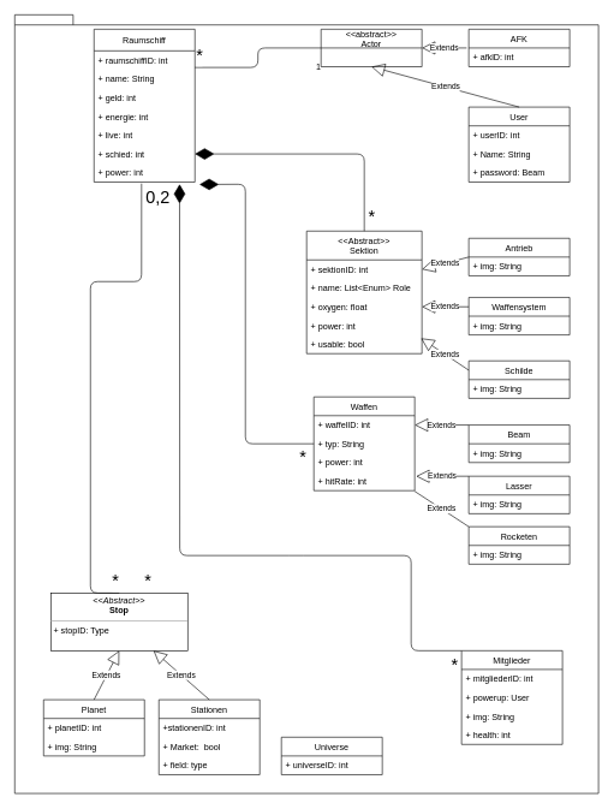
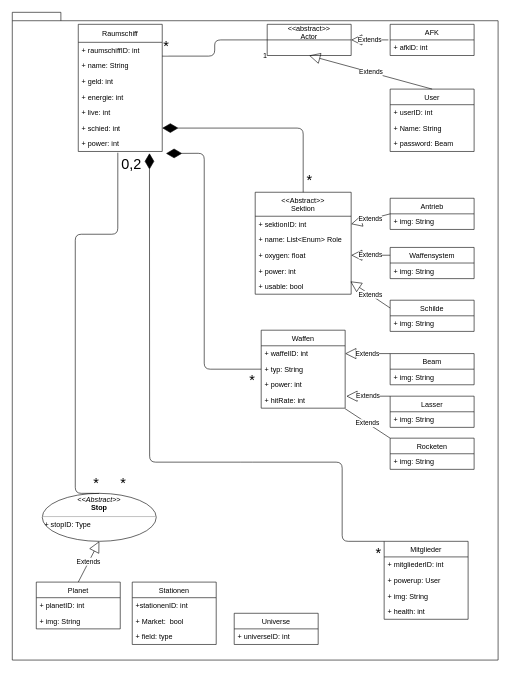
- <mxCell id="8" value="&lt;p style=&quot;margin: 0px ; margin-top: 4px ; text-align: center&quot;&gt;&lt;i&gt;&amp;lt;&amp;lt;Abstract&amp;gt;&amp;gt;&lt;/i&gt;&lt;br&gt;&lt;b&gt;Stop&lt;/b&gt;&lt;/p&gt;&lt;hr size=&quot;1&quot;&gt;&lt;p style=&quot;margin: 0px ; margin-left: 4px&quot;&gt;+ stopID: Type&lt;br&gt;&lt;/p&gt;&lt;p style=&quot;margin: 0px ; margin-left: 4px&quot;&gt;&lt;br&gt;&lt;/p&gt;" style="verticalAlign=top;align=left;overflow=fill;fontSize=12;fontFamily=Helvetica;html=1;" parent="1" vertex="1"><mxGeometry x="70" y="822" width="190" height="80" as="geometry" /></mxCell>
+ <mxCell id="8" value="&lt;p style=&quot;margin: 0px ; margin-top: 4px ; text-align: center&quot;&gt;&lt;i&gt;&amp;lt;&amp;lt;Abstract&amp;gt;&amp;gt;&lt;/i&gt;&lt;br&gt;&lt;b&gt;Stop&lt;/b&gt;&lt;/p&gt;&lt;hr size=&quot;1&quot;&gt;&lt;p style=&quot;margin: 0px ; margin-left: 4px&quot;&gt;+ stopID: Type&lt;br&gt;&lt;/p&gt;&lt;p style=&quot;margin: 0px ; margin-left: 4px&quot;&gt;&lt;br&gt;&lt;/p&gt;" style="ellipse;verticalAlign=top;align=left;overflow=fill;fontSize=12;fontFamily=Helvetica;html=1;" parent="1" vertex="1"><mxGeometry x="70" y="822" width="190" height="80" as="geometry" /></mxCell>
- <mxCell id="10" value="Extends" style="endArrow=block;endSize=16;endFill=0;html=1;entryX=0.75;entryY=1;entryDx=0;entryDy=0;exitX=0.5;exitY=0;exitDx=0;exitDy=0;" parent="1" source="73" target="8" edge="1"><mxGeometry width="160" relative="1" as="geometry"><mxPoint x="410" y="694.16" as="sourcePoint" /><mxPoint x="570" y="694.16" as="targetPoint" /></mxGeometry></mxCell>
